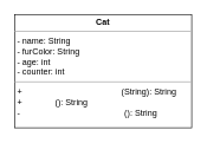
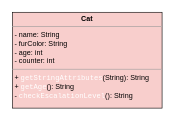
- <mxCell id="2" value="&lt;p style=&quot;margin: 0px ; margin-top: 4px ; text-align: center&quot;&gt;&lt;b&gt;Cat&lt;/b&gt;&lt;/p&gt;&lt;hr size=&quot;1&quot;&gt;&lt;p style=&quot;margin: 0px ; margin-left: 4px&quot;&gt;- name&lt;span&gt;: String&lt;/span&gt;&lt;/p&gt;&lt;p style=&quot;margin: 0px ; margin-left: 4px&quot;&gt;- furColor: String&lt;br&gt;&lt;/p&gt;&lt;p style=&quot;margin: 0px ; margin-left: 4px&quot;&gt;- age: int&lt;br&gt;&lt;/p&gt;&lt;p style=&quot;margin: 0px ; margin-left: 4px&quot;&gt;- counter: int&lt;/p&gt;&lt;hr size=&quot;1&quot;&gt;&lt;p style=&quot;margin: 0px ; margin-left: 4px&quot;&gt;+&amp;nbsp;&lt;span style=&quot;font-family: &amp;#34;consolas&amp;#34; , &amp;#34;courier new&amp;#34; , monospace&quot;&gt;&lt;font color=&quot;#ffffff&quot;&gt;getStringAttributes&lt;/font&gt;&lt;/span&gt;&lt;span&gt;(String): String&lt;/span&gt;&lt;/p&gt;&lt;p style=&quot;margin: 0px ; margin-left: 4px&quot;&gt;+&amp;nbsp;&lt;span style=&quot;font-family: &amp;#34;consolas&amp;#34; , &amp;#34;courier new&amp;#34; , monospace&quot;&gt;&lt;font color=&quot;#ffffff&quot;&gt;getAge&lt;/font&gt;&lt;/span&gt;&lt;span&gt;(): String&lt;/span&gt;&lt;/p&gt;&lt;p style=&quot;margin: 0px ; margin-left: 4px&quot;&gt;-&amp;nbsp;&lt;span style=&quot;font-family: &amp;#34;consolas&amp;#34; , &amp;#34;courier new&amp;#34; , monospace&quot;&gt;&lt;font color=&quot;#ffffff&quot;&gt;checkEscalationLevel&lt;/font&gt;&lt;/span&gt;&lt;span&gt;(): String&lt;/span&gt;&lt;/p&gt;" style="verticalAlign=top;align=left;overflow=fill;fontSize=12;fontFamily=Helvetica;html=1;" vertex="1" parent="1"><mxGeometry x="20" y="20" width="250" height="160" as="geometry" /></mxCell>
+ <mxCell id="2" value="&lt;p style=&quot;margin: 0px ; margin-top: 4px ; text-align: center&quot;&gt;&lt;b&gt;Cat&lt;/b&gt;&lt;/p&gt;&lt;hr size=&quot;1&quot;&gt;&lt;p style=&quot;margin: 0px ; margin-left: 4px&quot;&gt;- name&lt;span&gt;: String&lt;/span&gt;&lt;/p&gt;&lt;p style=&quot;margin: 0px ; margin-left: 4px&quot;&gt;- furColor: String&lt;br&gt;&lt;/p&gt;&lt;p style=&quot;margin: 0px ; margin-left: 4px&quot;&gt;- age: int&lt;br&gt;&lt;/p&gt;&lt;p style=&quot;margin: 0px ; margin-left: 4px&quot;&gt;- counter: int&lt;/p&gt;&lt;hr size=&quot;1&quot;&gt;&lt;p style=&quot;margin: 0px ; margin-left: 4px&quot;&gt;+&amp;nbsp;&lt;span style=&quot;font-family: &amp;#34;consolas&amp;#34; , &amp;#34;courier new&amp;#34; , monospace&quot;&gt;&lt;font color=&quot;#ffffff&quot;&gt;getStringAttributes&lt;/font&gt;&lt;/span&gt;&lt;span&gt;(String): String&lt;/span&gt;&lt;/p&gt;&lt;p style=&quot;margin: 0px ; margin-left: 4px&quot;&gt;+&amp;nbsp;&lt;span style=&quot;font-family: &amp;#34;consolas&amp;#34; , &amp;#34;courier new&amp;#34; , monospace&quot;&gt;&lt;font color=&quot;#ffffff&quot;&gt;getAge&lt;/font&gt;&lt;/span&gt;&lt;span&gt;(): String&lt;/span&gt;&lt;/p&gt;&lt;p style=&quot;margin: 0px ; margin-left: 4px&quot;&gt;-&amp;nbsp;&lt;span style=&quot;font-family: &amp;#34;consolas&amp;#34; , &amp;#34;courier new&amp;#34; , monospace&quot;&gt;&lt;font color=&quot;#ffffff&quot;&gt;checkEscalationLevel&lt;/font&gt;&lt;/span&gt;&lt;span&gt;(): String&lt;/span&gt;&lt;/p&gt;" style="verticalAlign=top;align=left;overflow=fill;fontSize=12;fontFamily=Helvetica;html=1;fillColor=#f8cecc;" vertex="1" parent="1"><mxGeometry x="20" y="20" width="250" height="160" as="geometry" /></mxCell>
